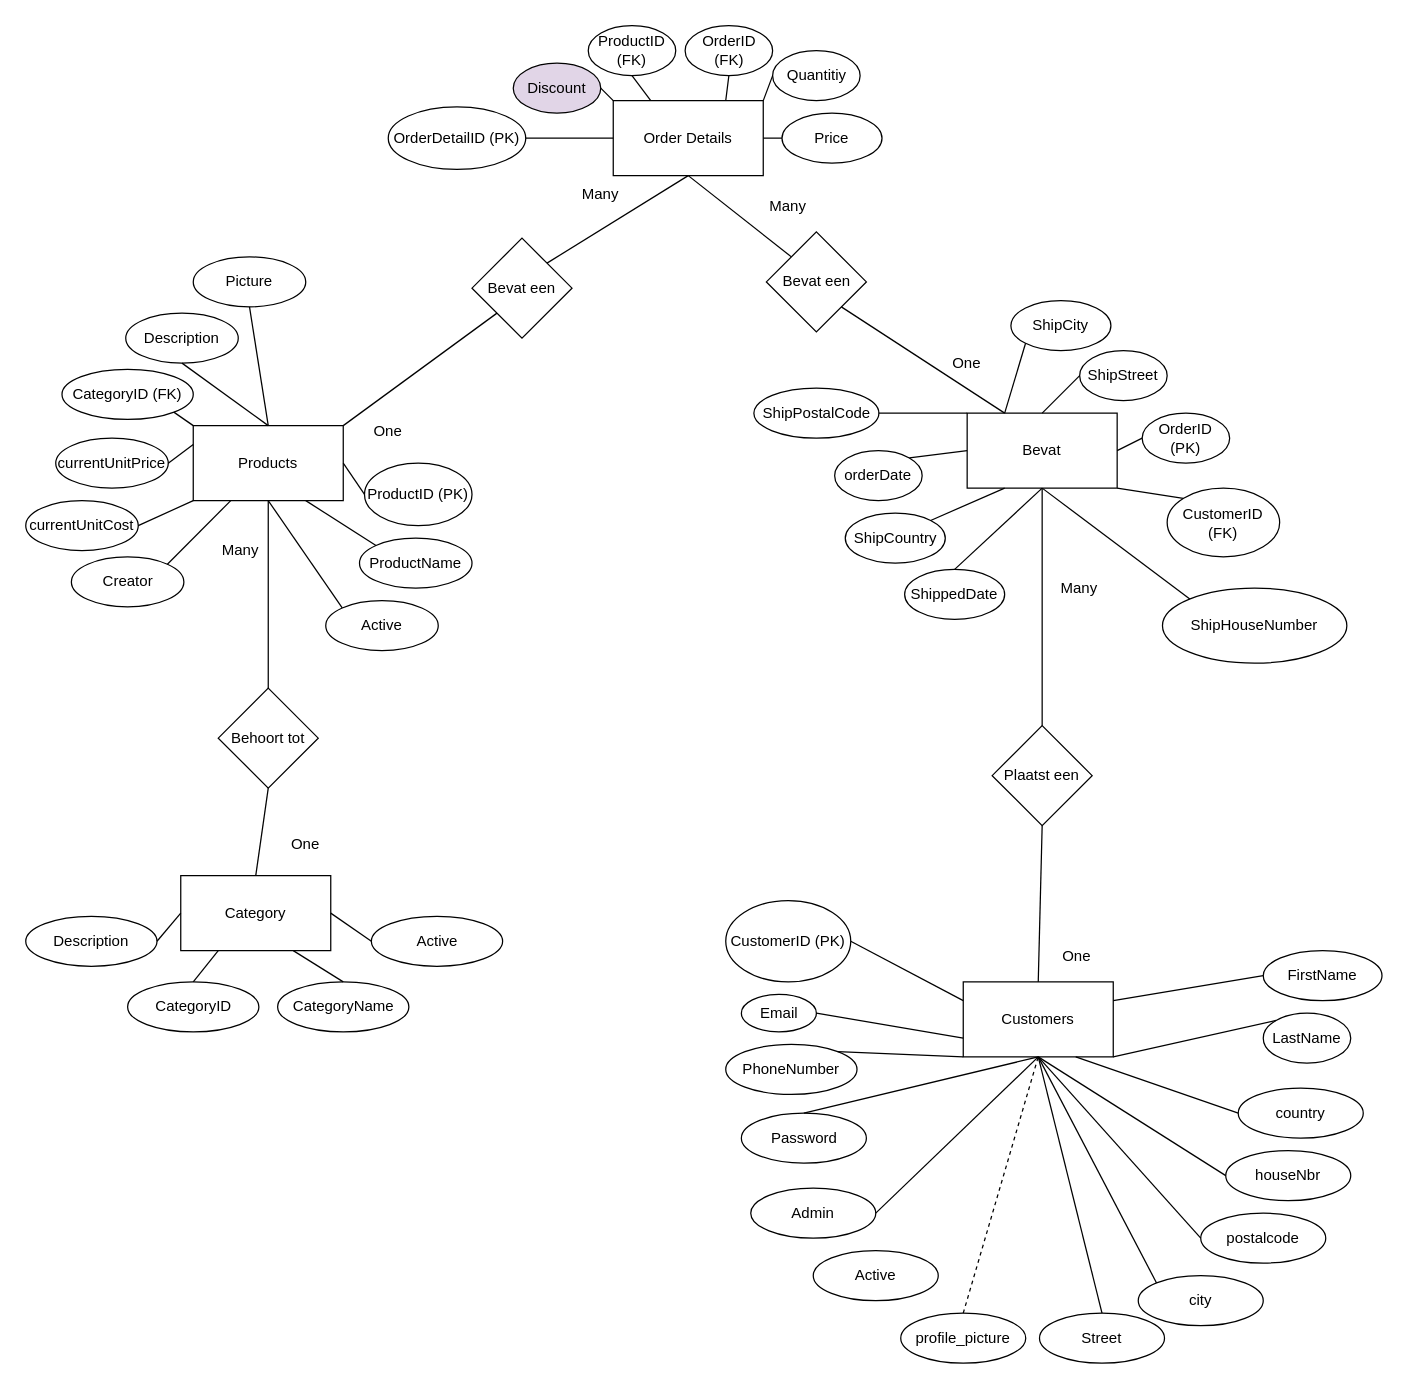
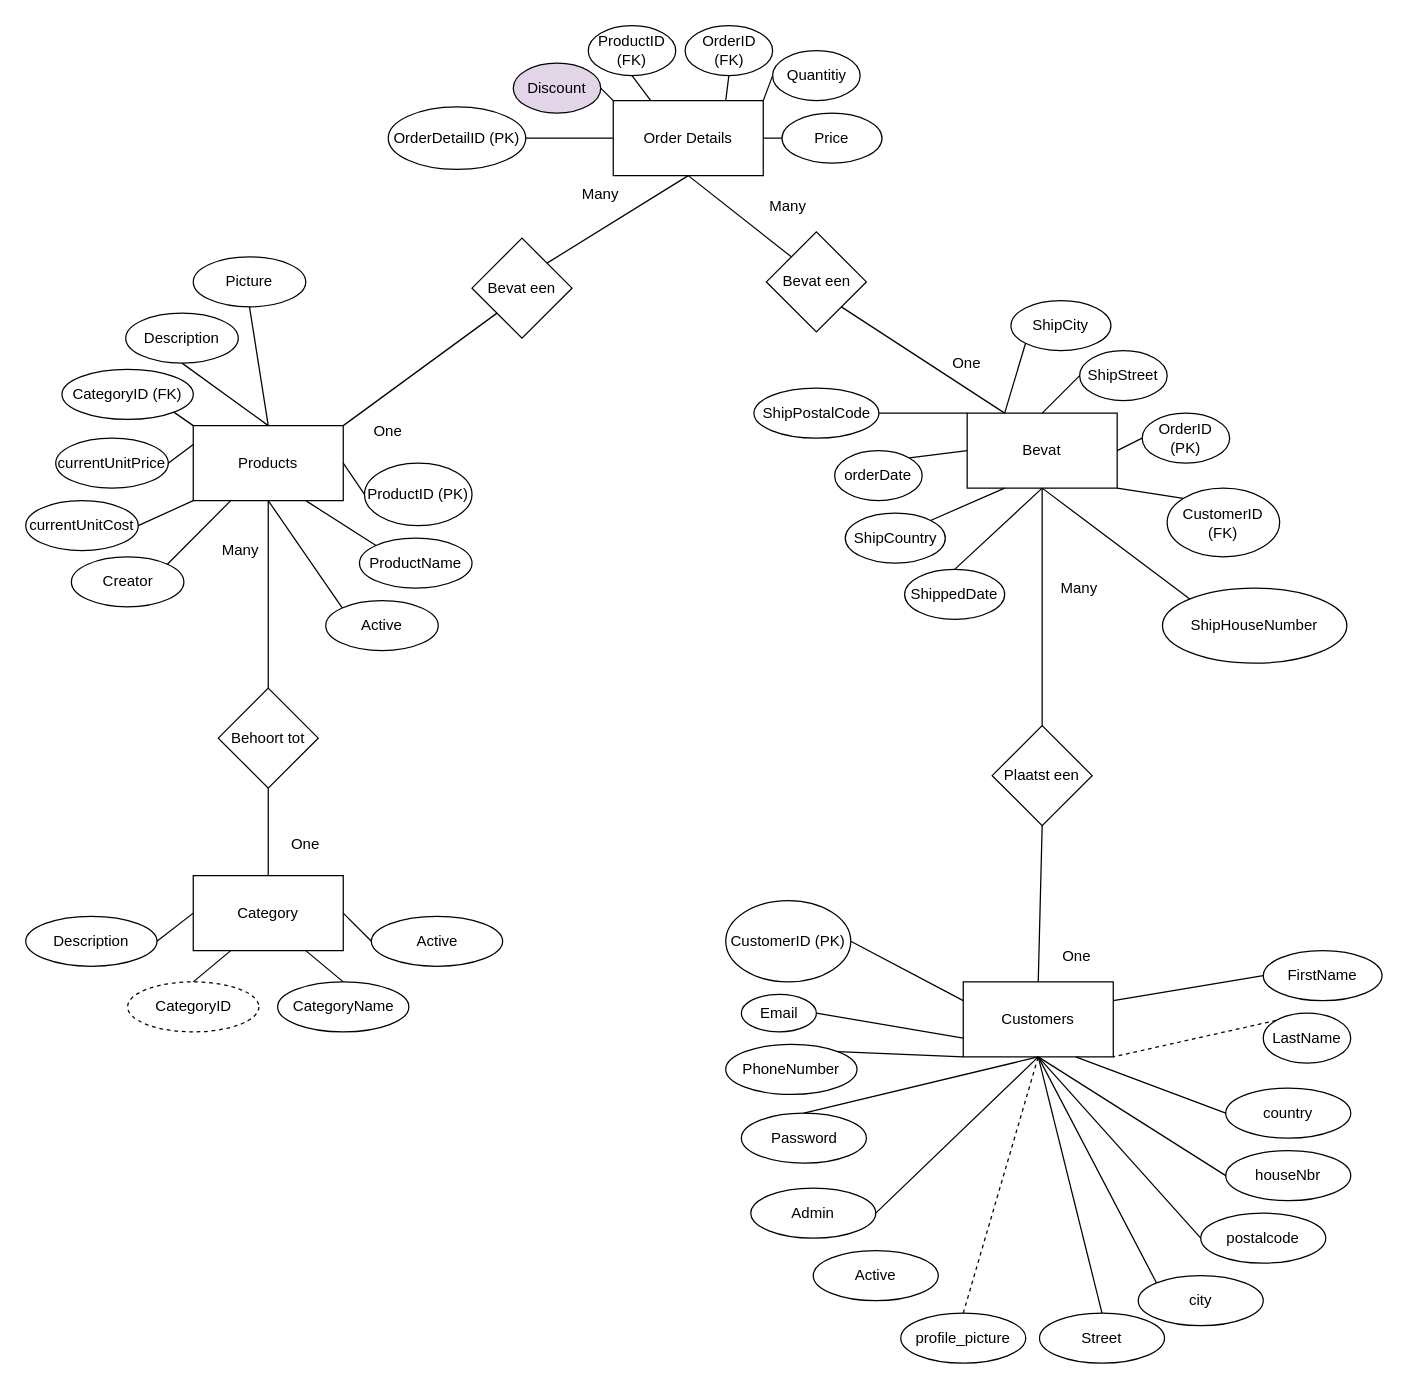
- <mxCell id="6" value="Category" style="rounded=0;whiteSpace=wrap;html=1;" parent="1" vertex="1"><mxGeometry x="144" y="700" width="120" height="60" as="geometry" /></mxCell>
+ <mxCell id="6" value="Category" style="rounded=0;whiteSpace=wrap;html=1;" parent="1" vertex="1"><mxGeometry x="154" y="700" width="120" height="60" as="geometry" /></mxCell>
- <mxCell id="12" value="CategoryID" style="ellipse;whiteSpace=wrap;html=1;" parent="1" vertex="1"><mxGeometry x="101.5" y="785" width="105" height="40" as="geometry" /></mxCell>
+ <mxCell id="12" value="CategoryID" style="ellipse;whiteSpace=wrap;html=1;dashed=1;" parent="1" vertex="1"><mxGeometry x="101.5" y="785" width="105" height="40" as="geometry" /></mxCell>
- <mxCell id="19" value="" style="endArrow=none;html=1;rounded=0;entryX=1;entryY=1;entryDx=0;entryDy=0;exitX=0;exitY=0;exitDx=0;exitDy=0;" parent="1" source="8" target="4" edge="1"><mxGeometry width="50" height="50" relative="1" as="geometry"><mxPoint x="900" y="975" as="sourcePoint" /><mxPoint x="950" y="925" as="targetPoint" /></mxGeometry></mxCell>
+ <mxCell id="19" value="" style="endArrow=none;html=1;rounded=0;entryX=1;entryY=1;entryDx=0;entryDy=0;exitX=0;exitY=0;exitDx=0;exitDy=0;dashed=1;" parent="1" source="8" target="4" edge="1"><mxGeometry width="50" height="50" relative="1" as="geometry"><mxPoint x="900" y="975" as="sourcePoint" /><mxPoint x="950" y="925" as="targetPoint" /></mxGeometry></mxCell>
- <mxCell id="63" value="country" style="ellipse;whiteSpace=wrap;html=1;" vertex="1" parent="1"><mxGeometry x="990" y="870" width="100" height="40" as="geometry" /></mxCell>
+ <mxCell id="63" value="country" style="ellipse;whiteSpace=wrap;html=1;" vertex="1" parent="1"><mxGeometry x="980" y="870" width="100" height="40" as="geometry" /></mxCell>
